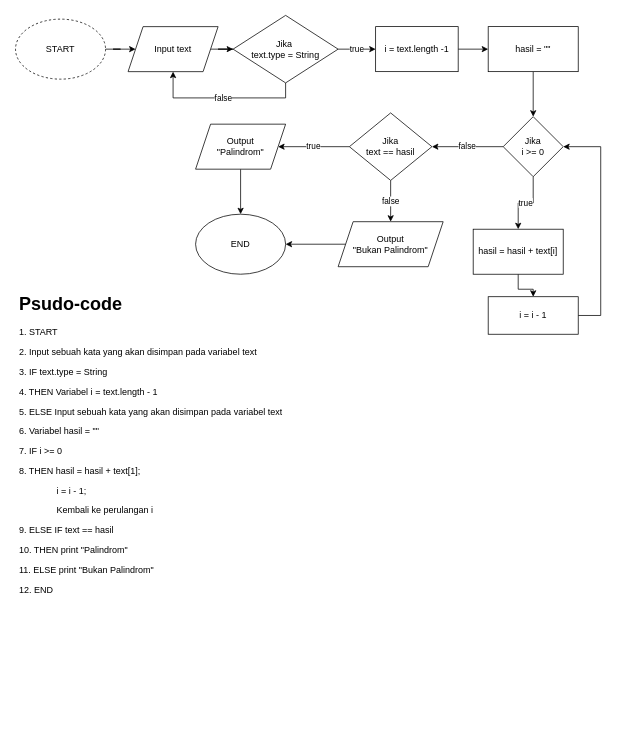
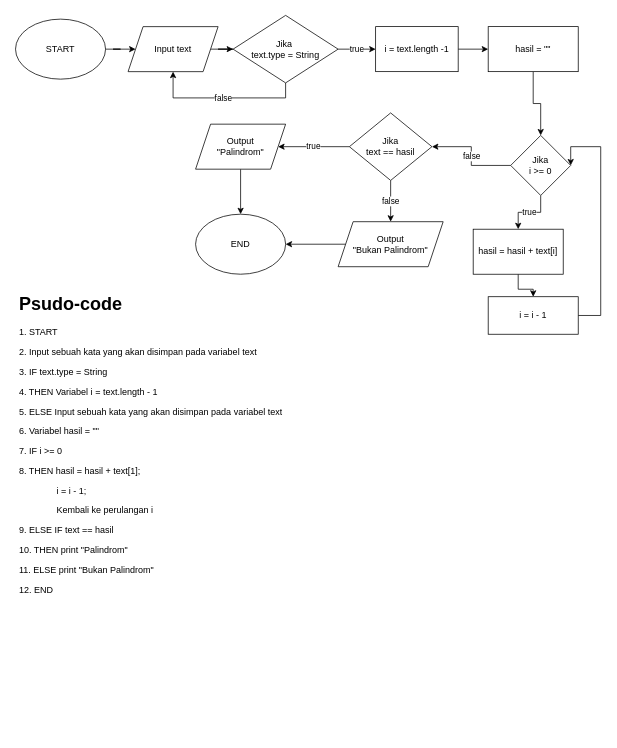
- <mxCell id="3" value="START" style="ellipse;whiteSpace=wrap;html=1;dashed=1;" parent="1" vertex="1"><mxGeometry x="20" y="25" width="120" height="80" as="geometry" /></mxCell>
+ <mxCell id="3" value="START" style="ellipse;whiteSpace=wrap;html=1;" parent="1" vertex="1"><mxGeometry x="20" y="25" width="120" height="80" as="geometry" /></mxCell>
- <mxCell id="16" value="Jika&lt;br&gt;i &amp;gt;= 0" style="rhombus;whiteSpace=wrap;html=1;" parent="1" vertex="1"><mxGeometry x="670" y="155" width="80" height="80" as="geometry" /></mxCell>
+ <mxCell id="16" value="Jika&lt;br&gt;i &amp;gt;= 0" style="rhombus;whiteSpace=wrap;html=1;" parent="1" vertex="1"><mxGeometry x="680" y="180" width="80" height="80" as="geometry" /></mxCell>
